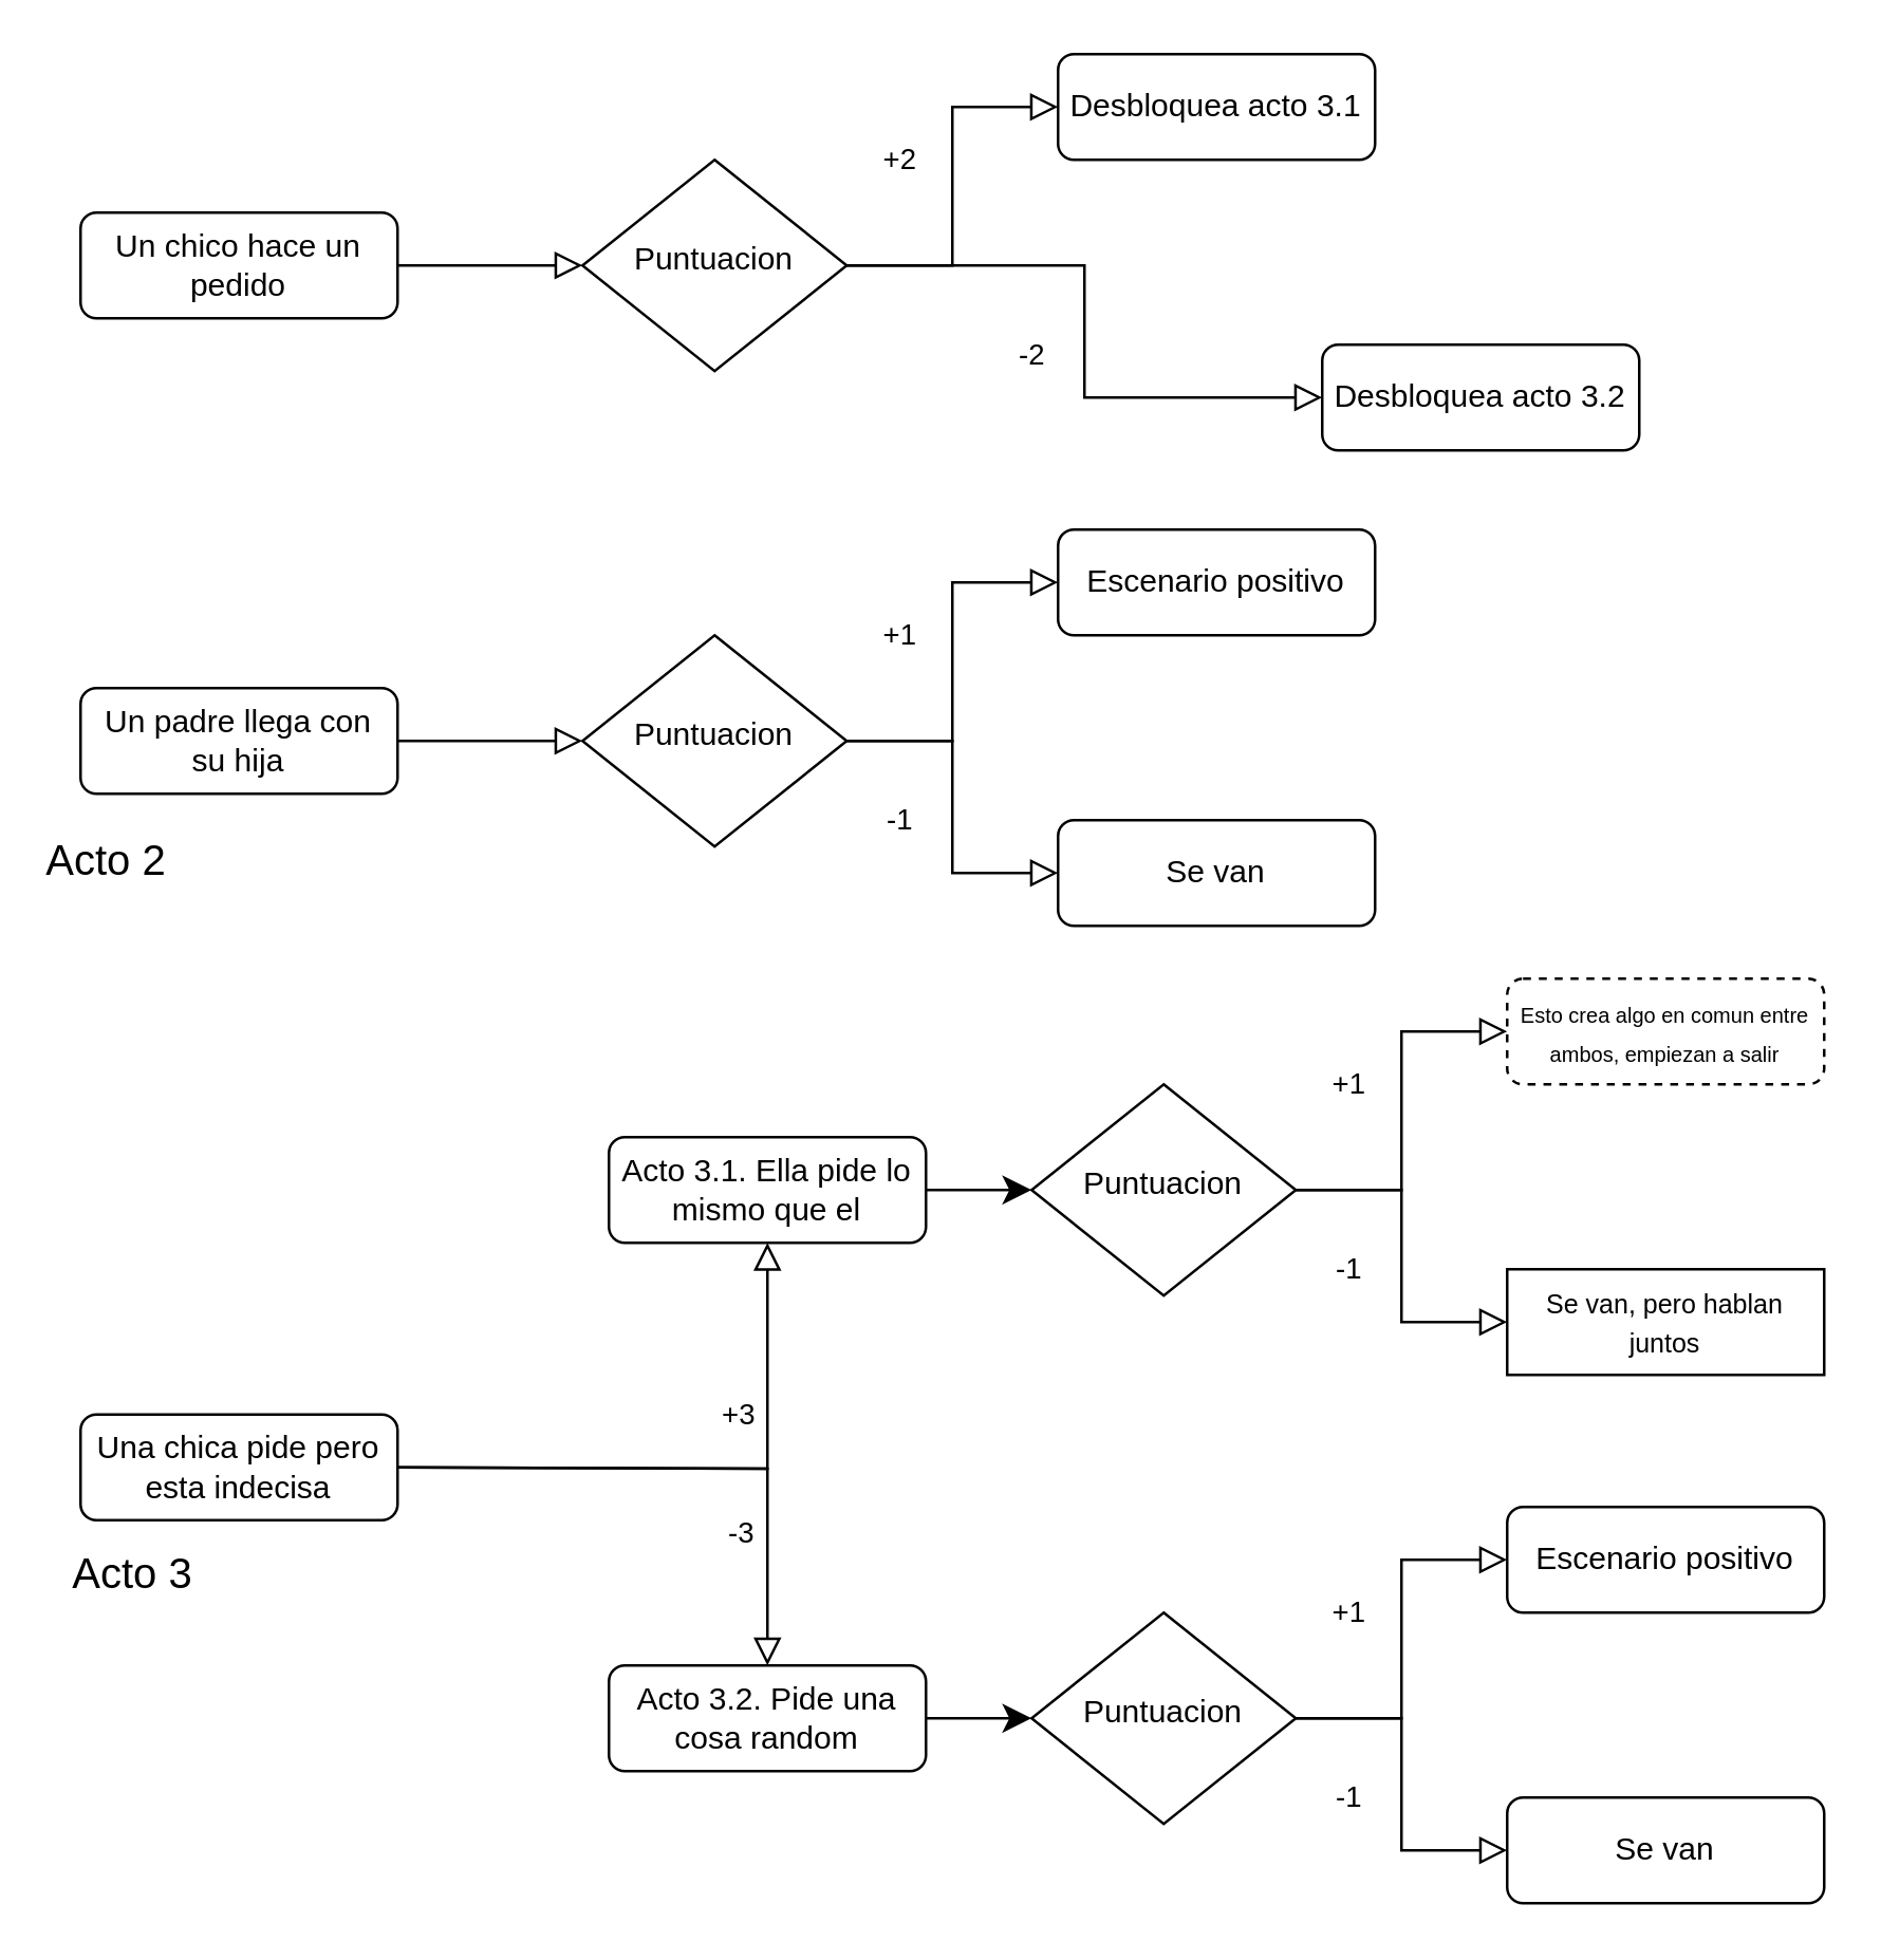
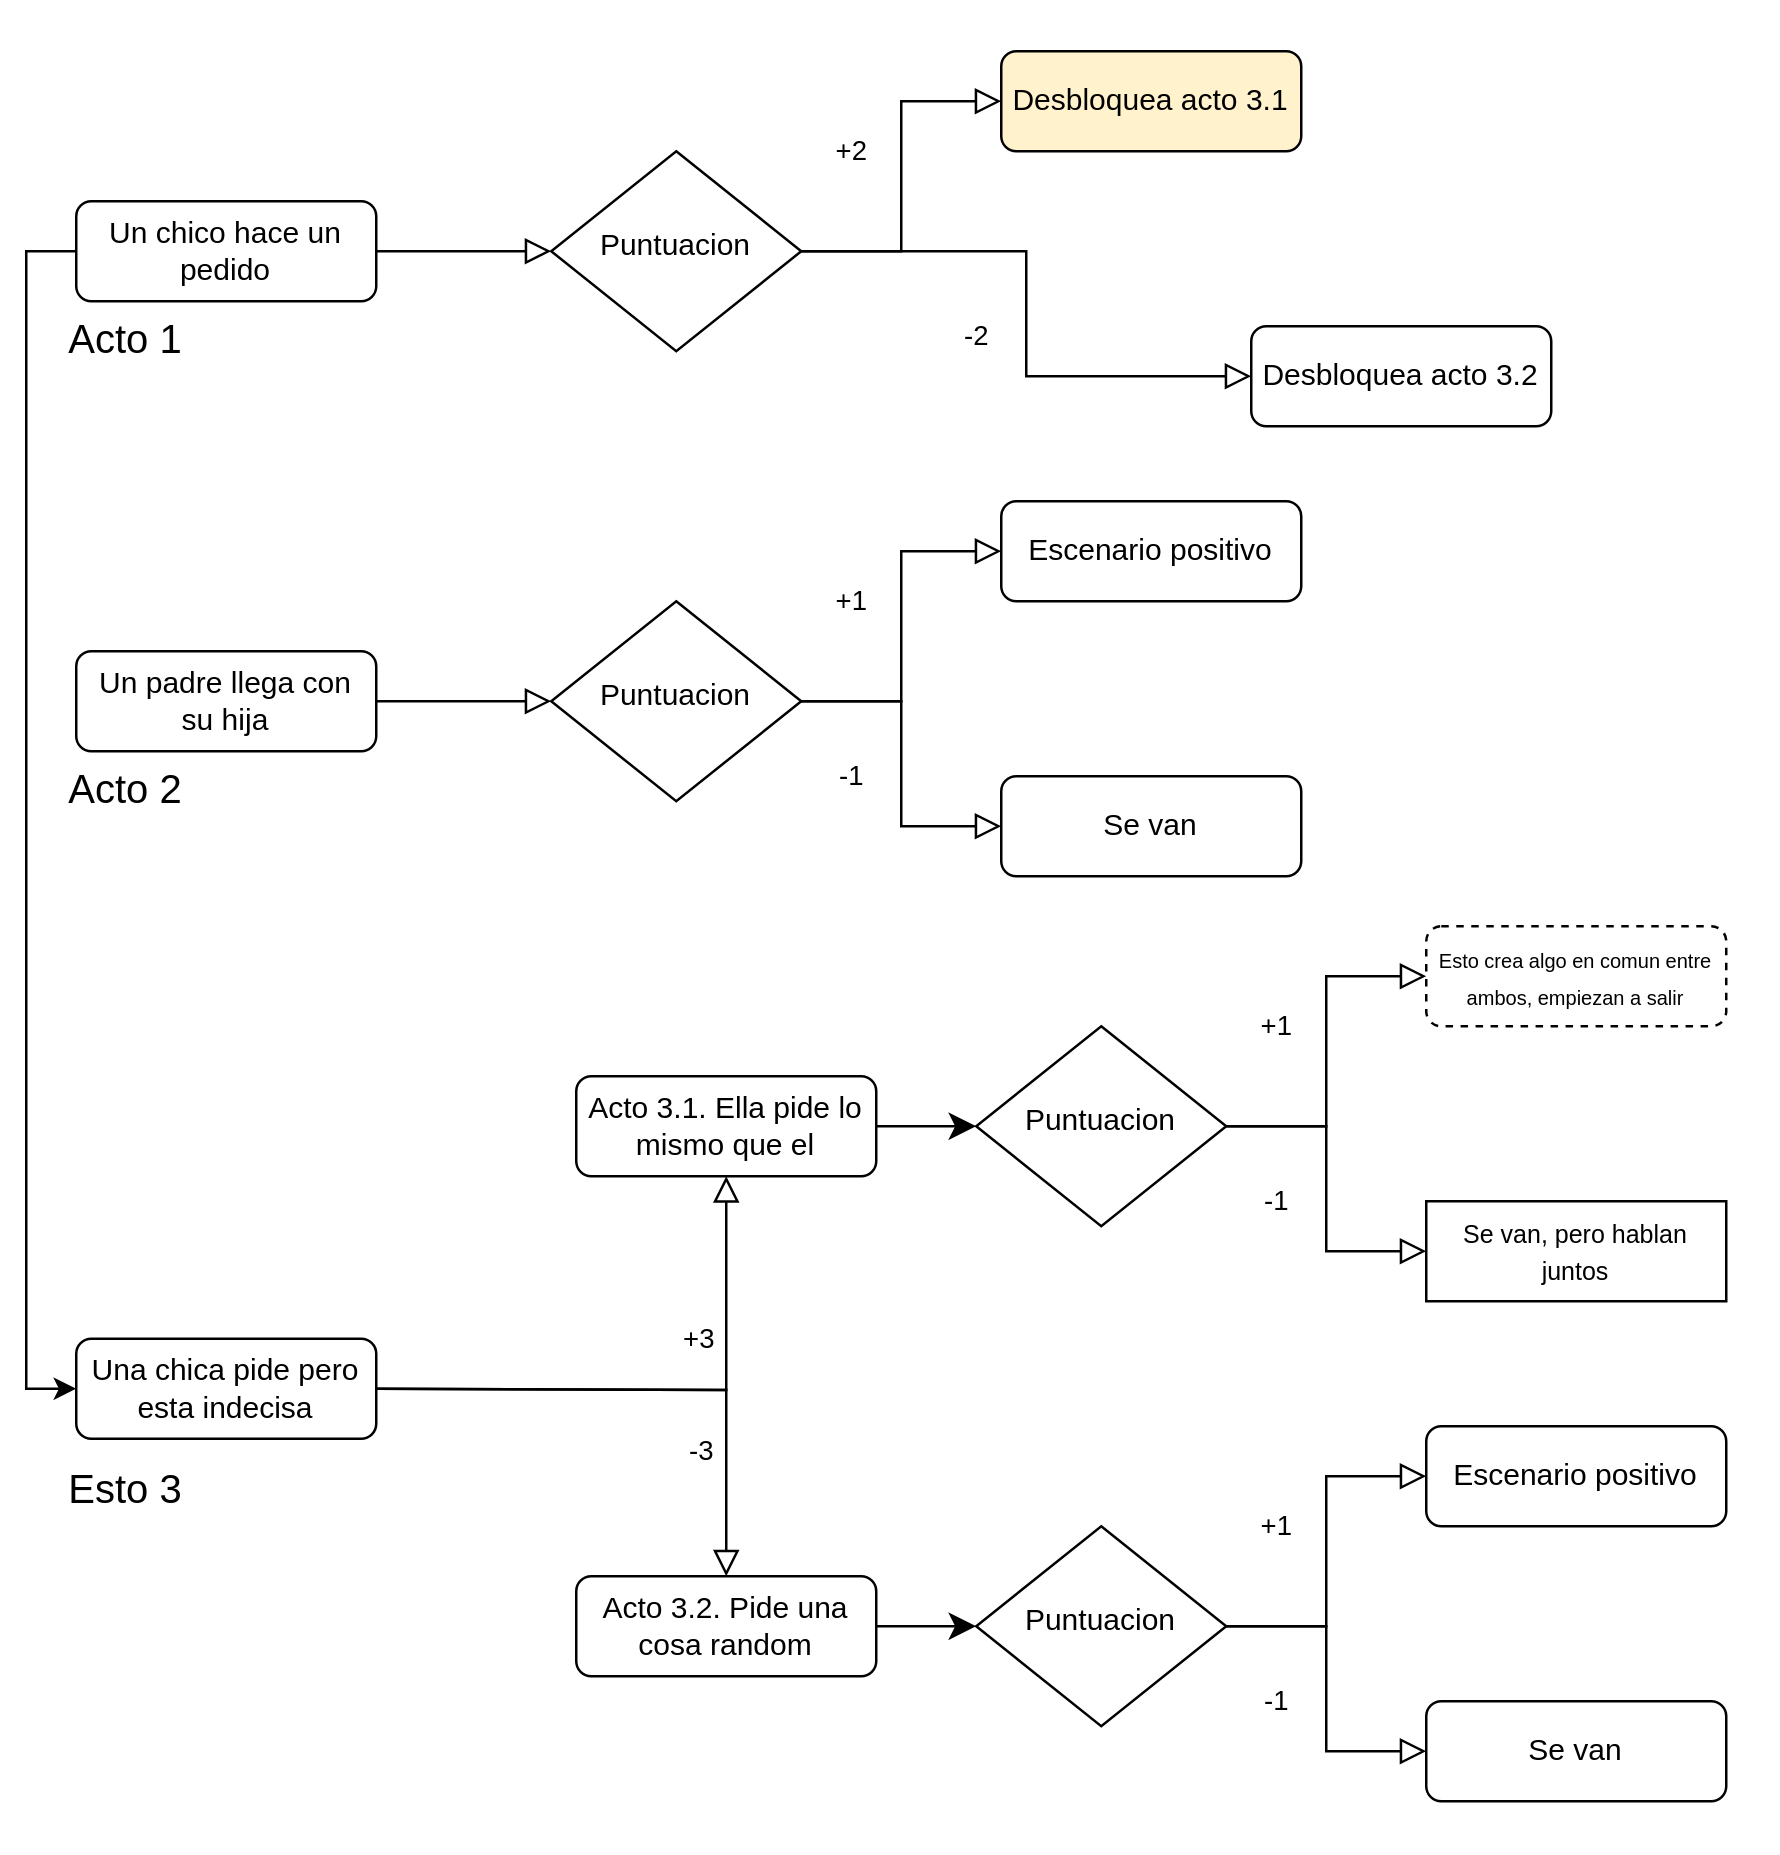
- <mxCell id="7" value="Desbloquea acto 3.1" style="rounded=1;whiteSpace=wrap;html=1;fontSize=12;glass=0;strokeWidth=1;shadow=0;movable=1;resizable=1;rotatable=1;deletable=1;editable=1;locked=0;connectable=1;" parent="1" vertex="1"><mxGeometry x="400" y="20" width="120" height="40" as="geometry" /></mxCell>
+ <mxCell id="7" value="Desbloquea acto 3.1" style="rounded=1;whiteSpace=wrap;html=1;fontSize=12;glass=0;strokeWidth=1;shadow=0;movable=1;resizable=1;rotatable=1;deletable=1;editable=1;locked=0;connectable=1;fillColor=#fff2cc;" parent="1" vertex="1"><mxGeometry x="400" y="20" width="120" height="40" as="geometry" /></mxCell>
+ <mxCell id="34" value="Acto 1" style="text;strokeColor=none;fillColor=none;html=1;align=center;verticalAlign=middle;whiteSpace=wrap;rounded=0;fontSize=16;movable=1;resizable=1;rotatable=1;deletable=1;editable=1;locked=0;connectable=1;" parent="1" vertex="1"><mxGeometry x="20" y="120" width="60" height="30" as="geometry" /></mxCell>
+ <mxCell id="3" style="edgeStyle=orthogonalEdgeStyle;rounded=0;orthogonalLoop=1;jettySize=auto;html=1;exitX=0;exitY=0.5;exitDx=0;exitDy=0;entryX=0;entryY=0.5;entryDx=0;entryDy=0;movable=1;resizable=1;rotatable=1;deletable=1;editable=1;locked=0;connectable=1;" edge="1" parent="1" source="4" target="17"><mxGeometry relative="1" as="geometry" /></mxCell>
- <mxCell id="35" value="Acto 2" style="text;strokeColor=none;fillColor=none;html=1;align=center;verticalAlign=middle;whiteSpace=wrap;rounded=0;fontSize=16;movable=1;resizable=1;rotatable=1;deletable=1;editable=1;locked=0;connectable=1;" parent="1" vertex="1"><mxGeometry x="10" y="310" width="60" height="30" as="geometry" /></mxCell>
+ <mxCell id="35" value="Acto 2" style="text;strokeColor=none;fillColor=none;html=1;align=center;verticalAlign=middle;whiteSpace=wrap;rounded=0;fontSize=16;movable=1;resizable=1;rotatable=1;deletable=1;editable=1;locked=0;connectable=1;" parent="1" vertex="1"><mxGeometry x="20" y="300" width="60" height="30" as="geometry" /></mxCell>
- <mxCell id="36" value="Acto 3" style="text;strokeColor=none;fillColor=none;html=1;align=center;verticalAlign=middle;whiteSpace=wrap;rounded=0;fontSize=16;movable=1;resizable=1;rotatable=1;deletable=1;editable=1;locked=0;connectable=1;" parent="1" vertex="1"><mxGeometry x="20" y="580" width="60" height="30" as="geometry" /></mxCell>
+ <mxCell id="36" value="Esto 3" style="text;strokeColor=none;fillColor=none;html=1;align=center;verticalAlign=middle;whiteSpace=wrap;rounded=0;fontSize=16;movable=1;resizable=1;rotatable=1;deletable=1;editable=1;locked=0;connectable=1;" parent="1" vertex="1"><mxGeometry x="20" y="580" width="60" height="30" as="geometry" /></mxCell>
